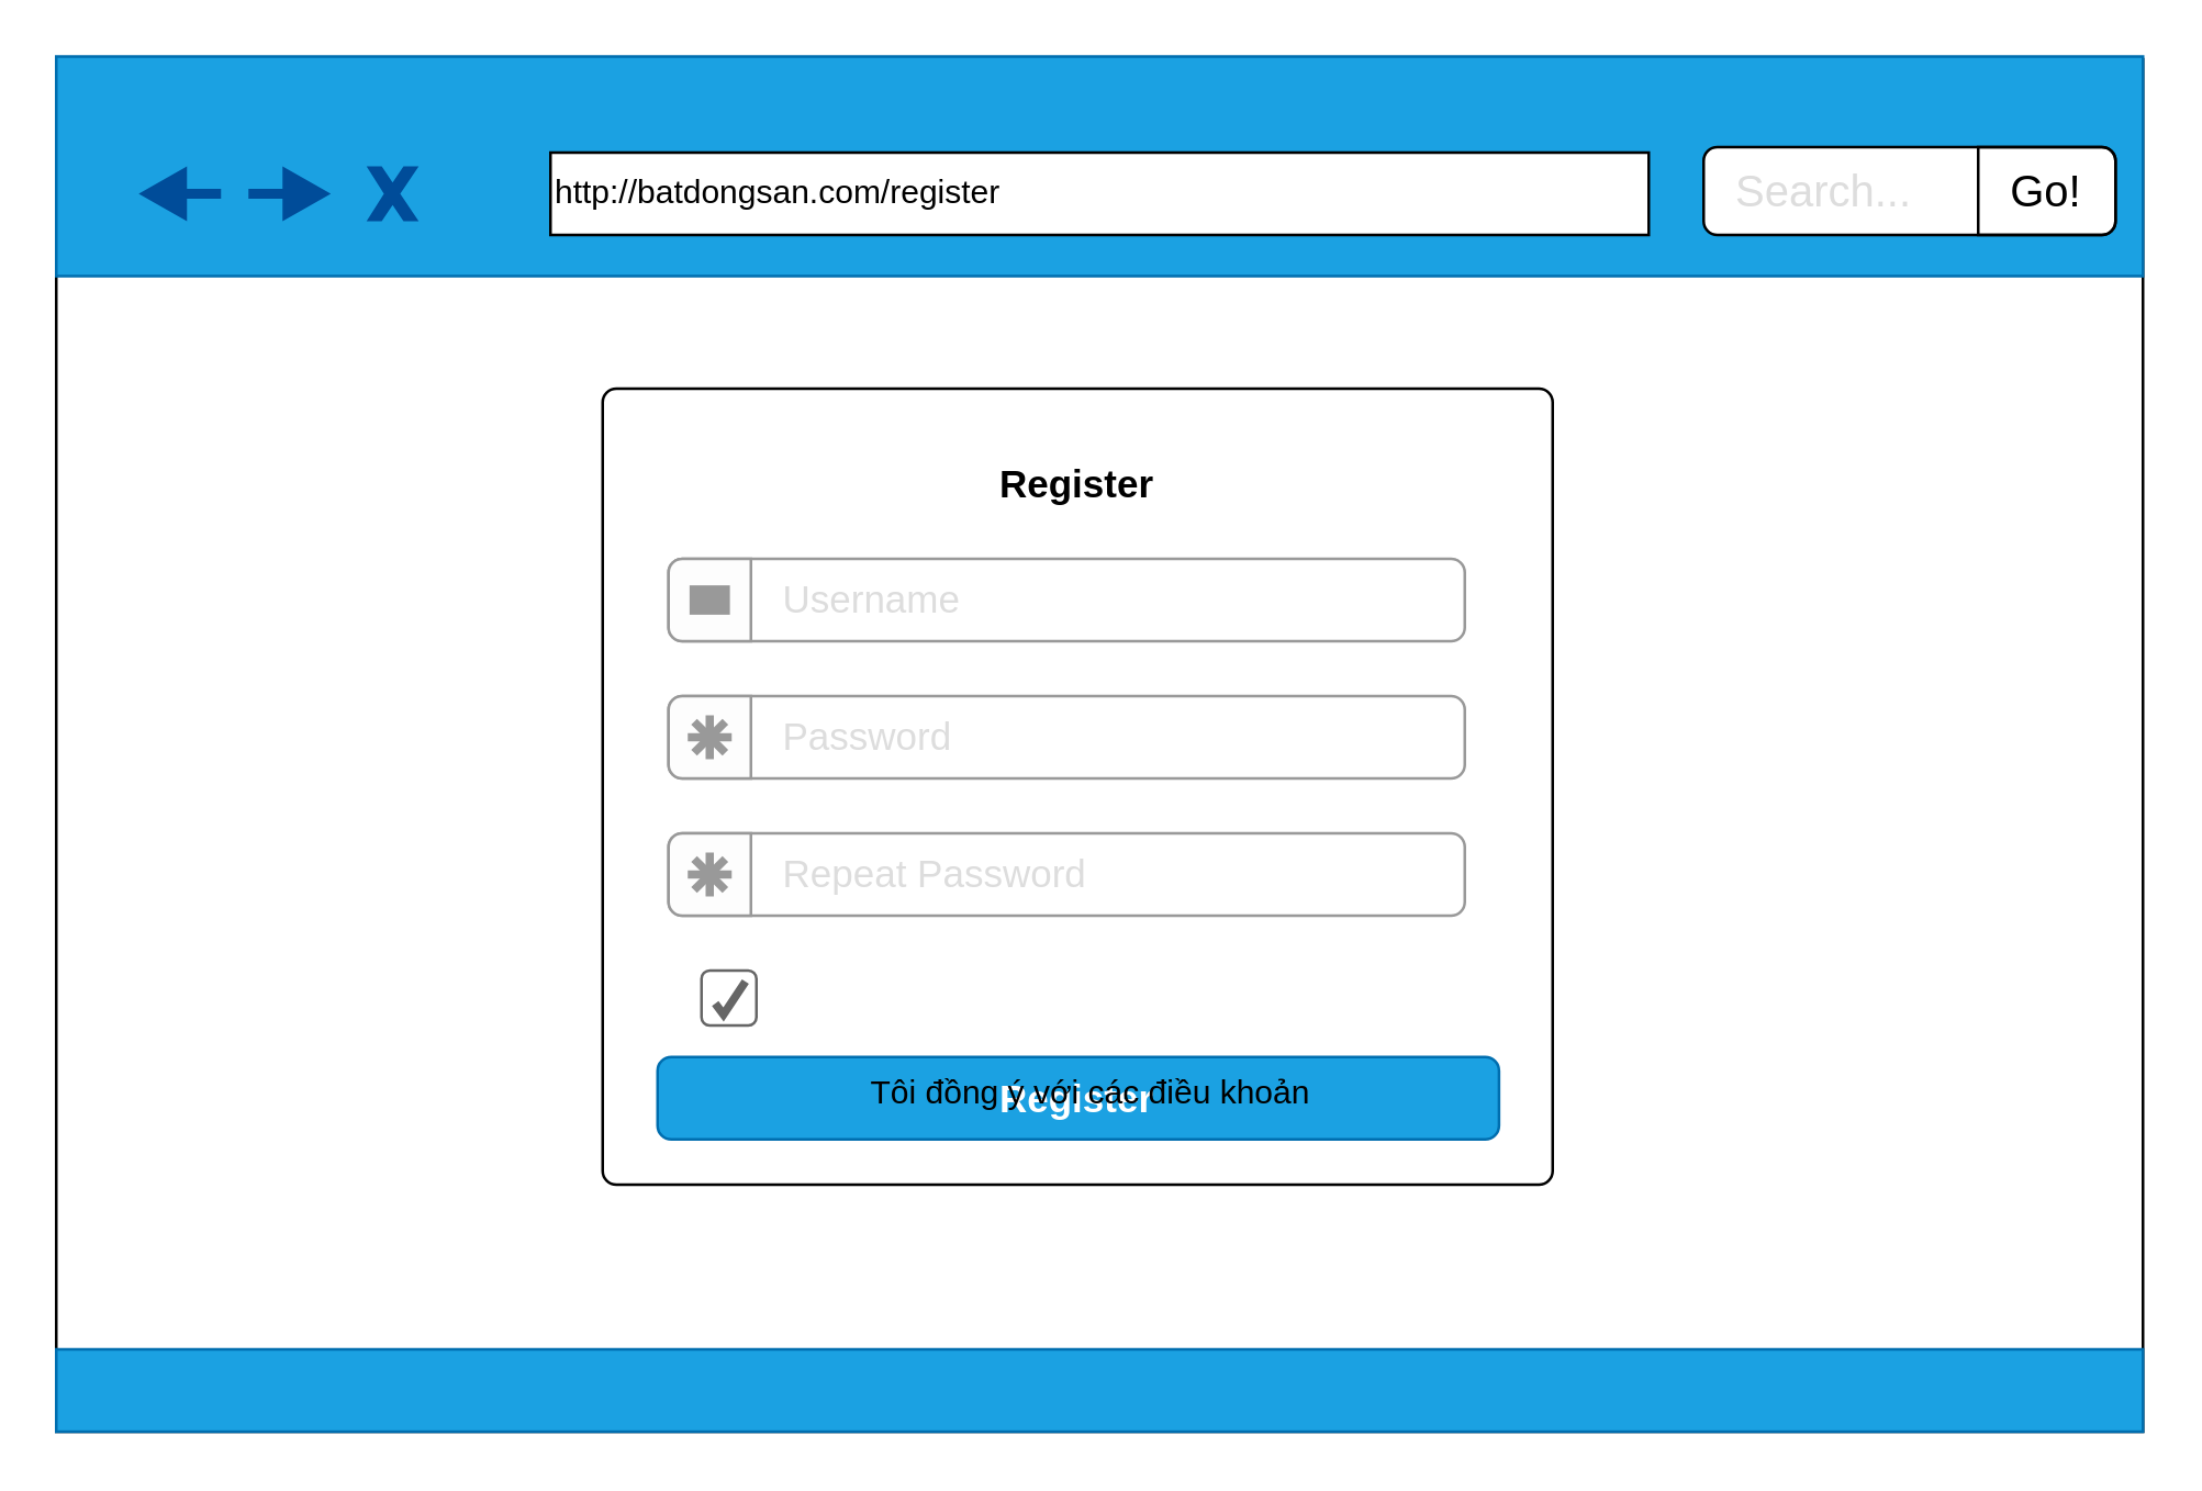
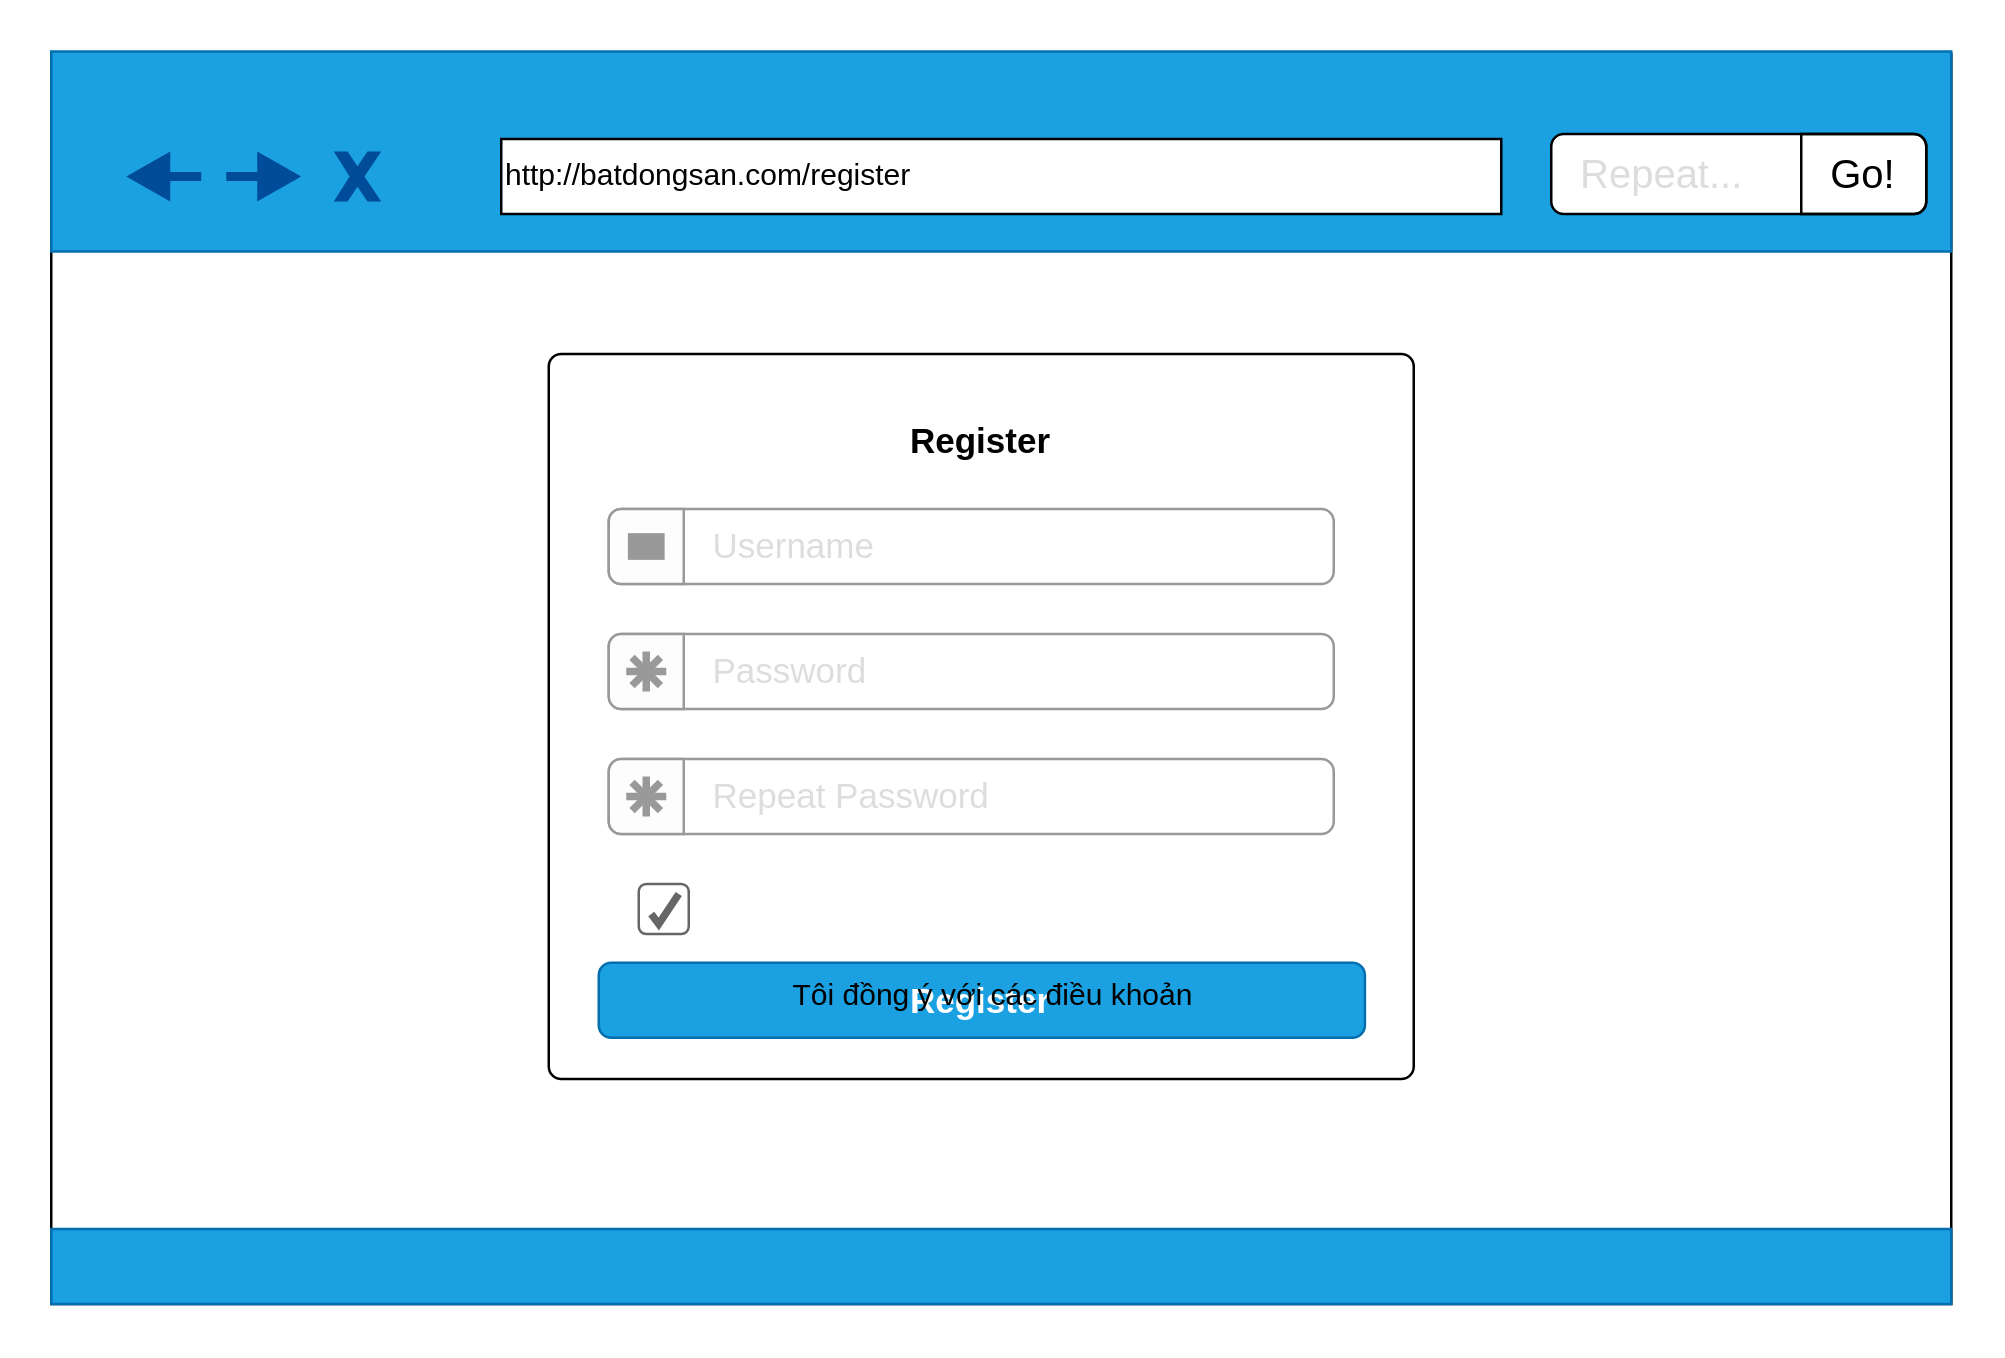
- <mxCell id="19" value="Search..." style="html=1;shadow=0;shape=mxgraph.bootstrap.rrect;fillColor=#ffffff;rSize=5;strokeColor=#000000;align=left;spacingLeft=10;fontSize=16;fontColor=#dddddd;whiteSpace=wrap;" parent="1" vertex="1"><mxGeometry x="620" y="53" width="150" height="32" as="geometry" /></mxCell>
+ <mxCell id="19" value="Repeat..." style="html=1;shadow=0;shape=mxgraph.bootstrap.rrect;fillColor=#ffffff;rSize=5;strokeColor=#000000;align=left;spacingLeft=10;fontSize=16;fontColor=#dddddd;whiteSpace=wrap;" parent="1" vertex="1"><mxGeometry x="620" y="53" width="150" height="32" as="geometry" /></mxCell>
